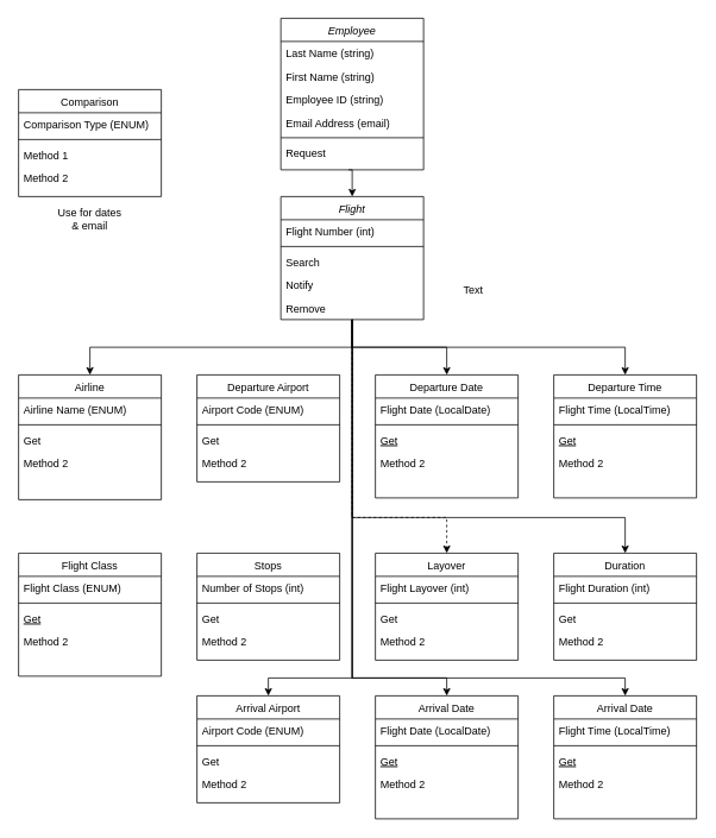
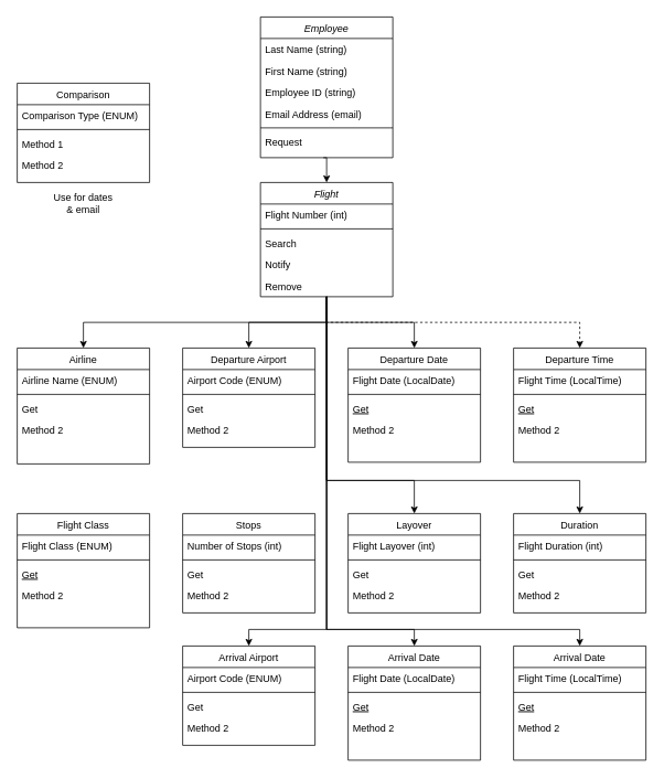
- <mxCell id="85" value="Text" style="text;html=1;align=center;verticalAlign=middle;whiteSpace=wrap;rounded=0;" parent="1" vertex="1"><mxGeometry x="500" y="310" width="60" height="30" as="geometry" /></mxCell>
- <mxCell id="5" style="edgeStyle=orthogonalEdgeStyle;rounded=0;orthogonalLoop=1;jettySize=auto;html=1;exitX=0.5;exitY=1;exitDx=0;exitDy=0;entryX=0.5;entryY=0;entryDx=0;entryDy=0;" parent="1" source="11" target="39" edge="1"><mxGeometry relative="1" as="geometry" /></mxCell>
+ <mxCell id="5" style="edgeStyle=orthogonalEdgeStyle;rounded=0;orthogonalLoop=1;jettySize=auto;html=1;exitX=0.5;exitY=1;exitDx=0;exitDy=0;entryX=0.5;entryY=0;entryDx=0;entryDy=0;dashed=1;" parent="1" source="11" target="39" edge="1"><mxGeometry relative="1" as="geometry" /></mxCell>
+ <mxCell id="3" style="edgeStyle=orthogonalEdgeStyle;rounded=0;orthogonalLoop=1;jettySize=auto;html=1;exitX=0.5;exitY=1;exitDx=0;exitDy=0;entryX=0.5;entryY=0;entryDx=0;entryDy=0;" parent="1" source="11" target="22" edge="1"><mxGeometry relative="1" as="geometry" /></mxCell>
- <mxCell id="6" style="edgeStyle=orthogonalEdgeStyle;rounded=0;orthogonalLoop=1;jettySize=auto;html=1;exitX=0.5;exitY=1;exitDx=0;exitDy=0;dashed=1;" parent="1" source="11" target="54" edge="1"><mxGeometry relative="1" as="geometry"><Array as="points"><mxPoint x="394" y="580" /><mxPoint x="500" y="580" /></Array></mxGeometry></mxCell>
+ <mxCell id="6" style="edgeStyle=orthogonalEdgeStyle;rounded=0;orthogonalLoop=1;jettySize=auto;html=1;exitX=0.5;exitY=1;exitDx=0;exitDy=0;" parent="1" source="11" target="54" edge="1"><mxGeometry relative="1" as="geometry"><Array as="points"><mxPoint x="394" y="580" /><mxPoint x="500" y="580" /></Array></mxGeometry></mxCell>
